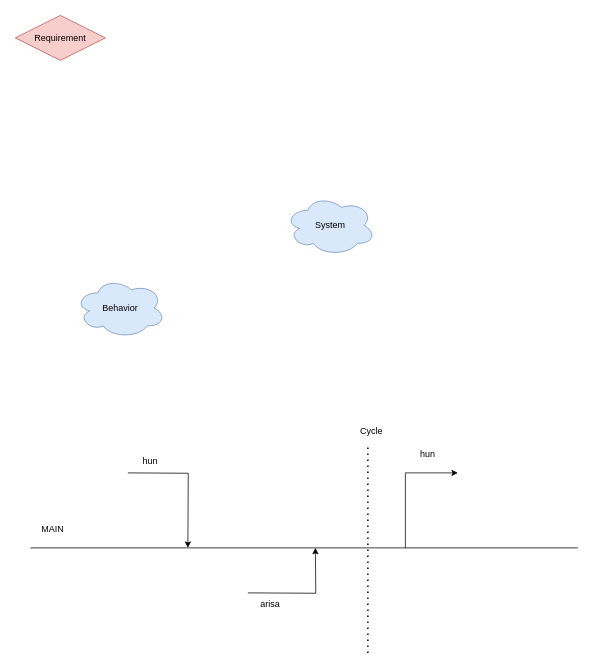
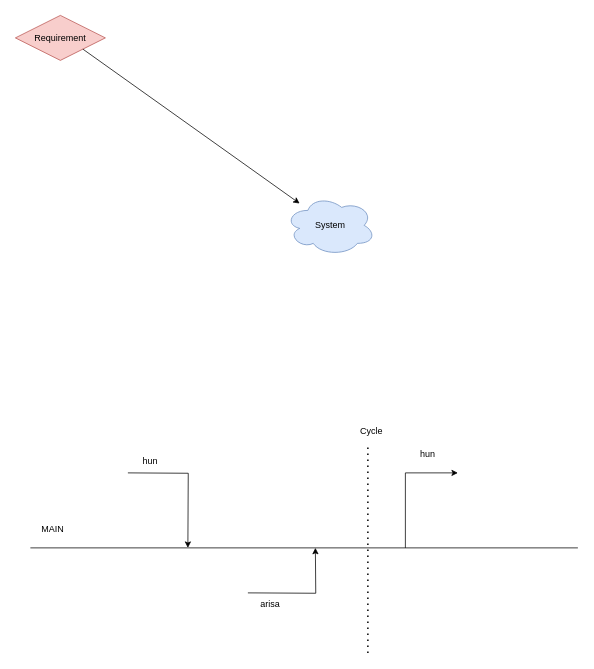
+ <mxCell id="3" value="" style="endArrow=classic;html=1;rounded=0;exitX=1;exitY=1;exitDx=0;exitDy=0;" parent="1" source="2" target="4" edge="1"><mxGeometry width="50" height="50" relative="1" as="geometry"><mxPoint x="370" y="290" as="sourcePoint" /><mxPoint x="420" y="240" as="targetPoint" /></mxGeometry></mxCell>
- <mxCell id="5" value="Behavior" style="ellipse;shape=cloud;whiteSpace=wrap;html=1;fillColor=#dae8fc;strokeColor=#6c8ebf;" parent="1" vertex="1"><mxGeometry x="100" y="370" width="120" height="80" as="geometry" /></mxCell>
